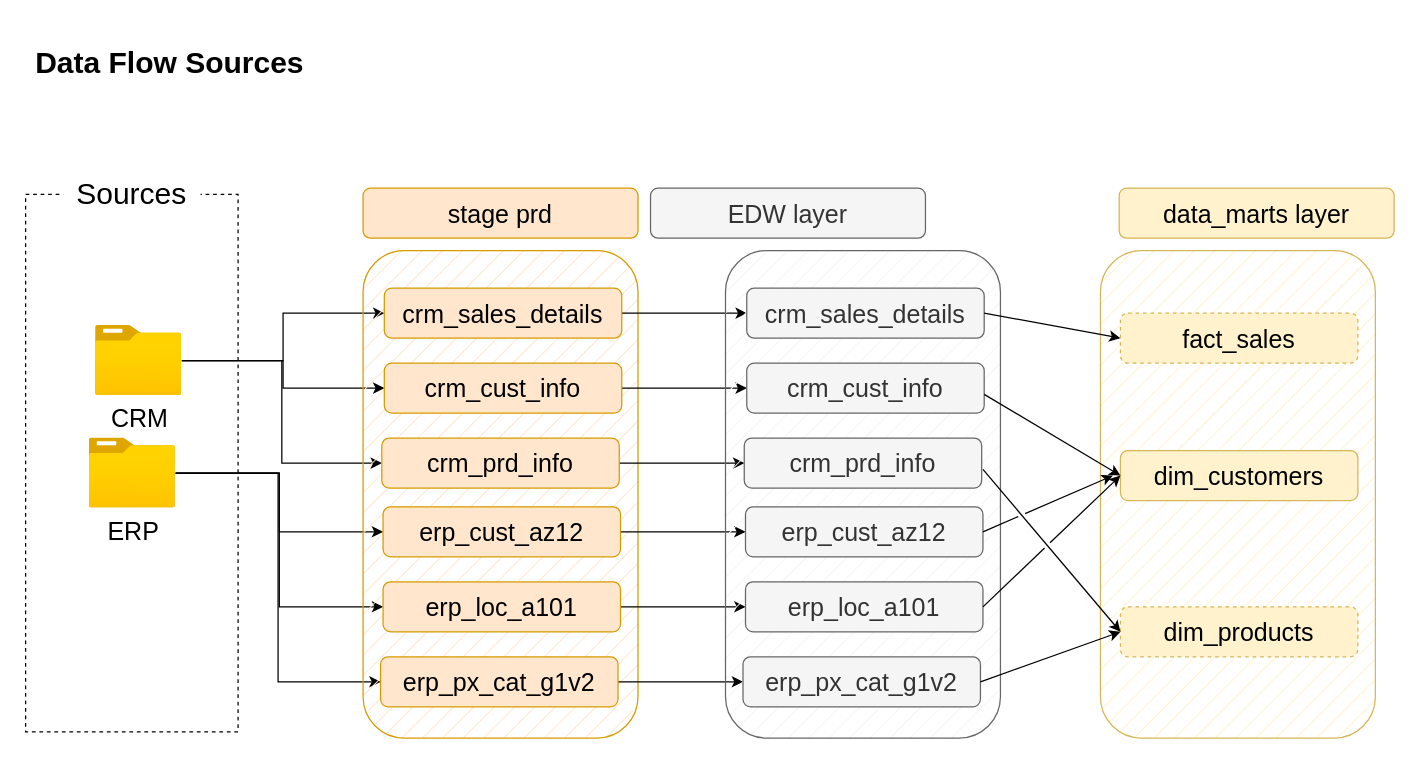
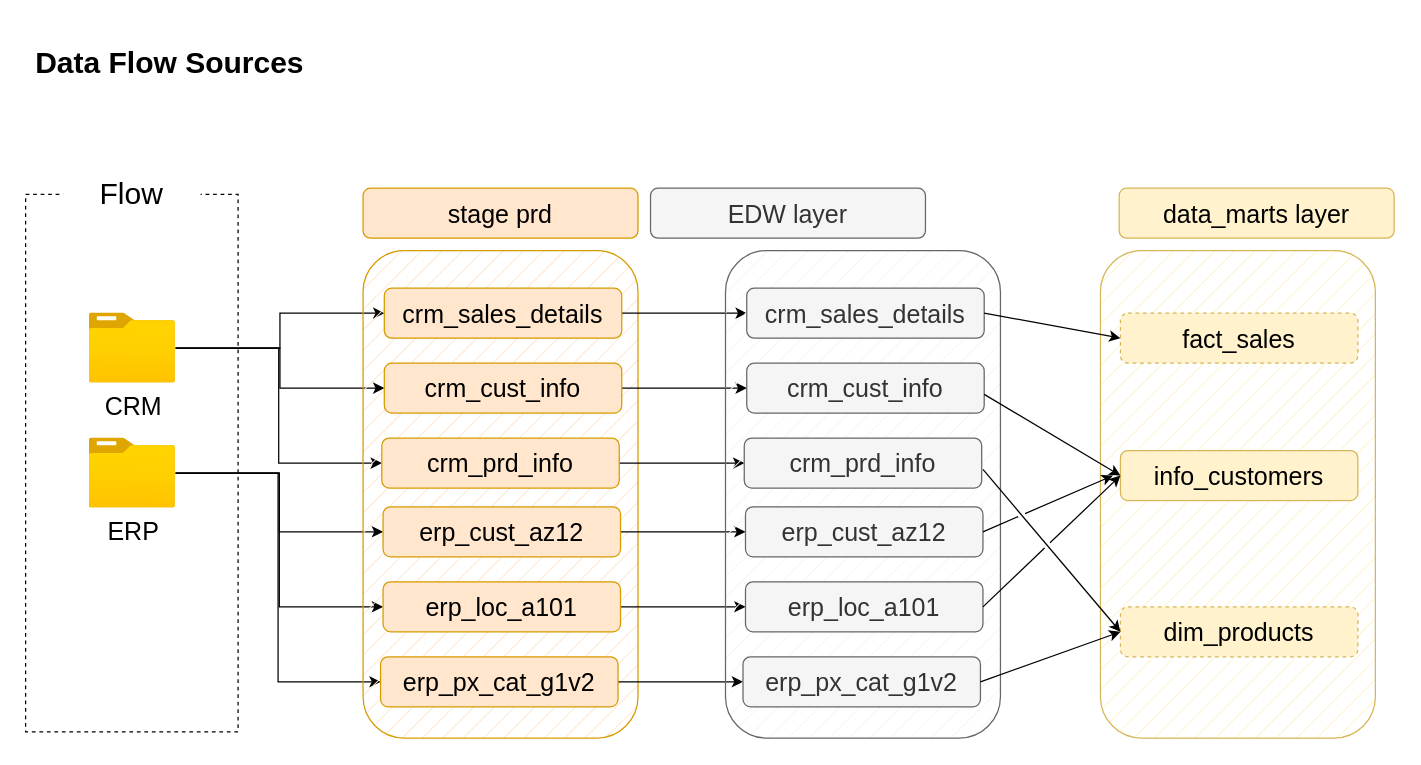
- <mxCell id="4" value="Sources" style="rounded=1;whiteSpace=wrap;html=1;fontSize=24;strokeColor=none;" parent="1" vertex="1"><mxGeometry x="50" y="140" width="110" height="30" as="geometry" /></mxCell>
+ <mxCell id="4" value="Flow" style="rounded=1;whiteSpace=wrap;html=1;fontSize=24;strokeColor=none;" parent="1" vertex="1"><mxGeometry x="50" y="140" width="110" height="30" as="geometry" /></mxCell>
- <mxCell id="8" value="CRM" style="image;aspect=fixed;html=1;points=[];align=center;fontSize=20;image=img/lib/azure2/general/Folder_Blank.svg;" parent="1" vertex="1"><mxGeometry x="76" y="260" width="69" height="56.0" as="geometry" /></mxCell>
+ <mxCell id="8" value="CRM" style="image;aspect=fixed;html=1;points=[];align=center;fontSize=20;image=img/lib/azure2/general/Folder_Blank.svg;" parent="1" vertex="1"><mxGeometry x="71" y="250" width="69" height="56.0" as="geometry" /></mxCell>
- <mxCell id="38" value="dim_customers" style="rounded=1;whiteSpace=wrap;html=1;fillColor=#fff2cc;strokeColor=#d6b656;fontSize=20;" parent="1" vertex="1"><mxGeometry x="896" y="360" width="190" height="40" as="geometry" /></mxCell>
+ <mxCell id="38" value="info_customers" style="rounded=1;whiteSpace=wrap;html=1;fillColor=#fff2cc;strokeColor=#d6b656;fontSize=20;" parent="1" vertex="1"><mxGeometry x="896" y="360" width="190" height="40" as="geometry" /></mxCell>
